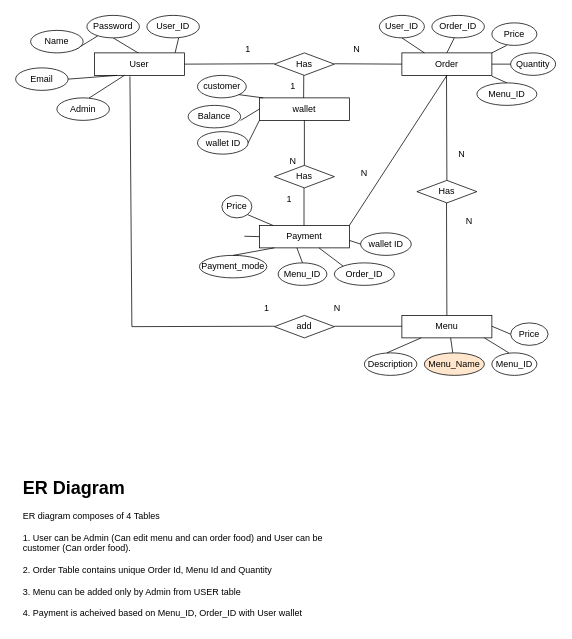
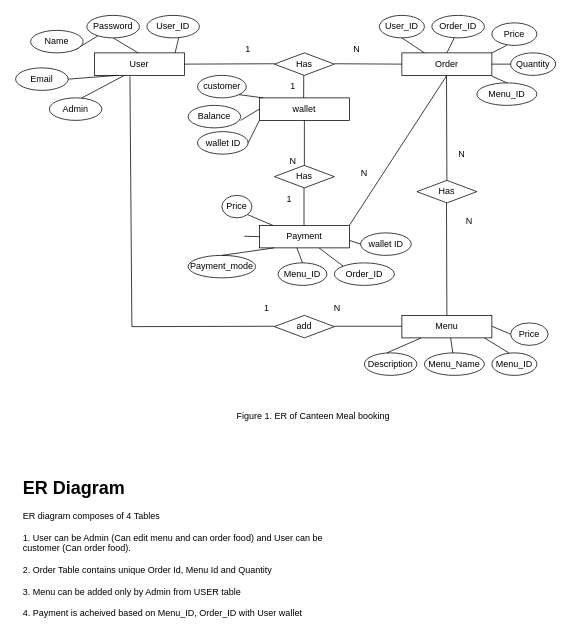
- <mxCell id="47" value="Admin" style="ellipse;whiteSpace=wrap;html=1;" parent="1" vertex="1"><mxGeometry x="75" y="130" width="70" height="30" as="geometry" /></mxCell>
+ <mxCell id="47" value="Admin" style="ellipse;whiteSpace=wrap;html=1;" parent="1" vertex="1"><mxGeometry x="65" y="130" width="70" height="30" as="geometry" /></mxCell>
- <mxCell id="58" value="Payment_mode" style="ellipse;whiteSpace=wrap;html=1;" vertex="1" parent="55"><mxGeometry x="20" y="120" width="90" height="30" as="geometry" /></mxCell>
+ <mxCell id="58" value="Payment_mode" style="ellipse;whiteSpace=wrap;html=1;" vertex="1" parent="55"><mxGeometry x="5" y="120" width="90" height="30" as="geometry" /></mxCell>
- <mxCell id="15" value="Menu_Name" style="ellipse;whiteSpace=wrap;html=1;fillColor=#ffe6cc;" parent="1" vertex="1"><mxGeometry x="565" y="470" width="80" height="30" as="geometry" /></mxCell>
+ <mxCell id="15" value="Menu_Name" style="ellipse;whiteSpace=wrap;html=1;" parent="1" vertex="1"><mxGeometry x="565" y="470" width="80" height="30" as="geometry" /></mxCell>
+ <mxCell id="79" value="Figure 1. ER of Canteen Meal booking" style="text;html=1;strokeColor=none;fillColor=none;align=center;verticalAlign=middle;whiteSpace=wrap;rounded=0;" vertex="1" parent="1"><mxGeometry x="253.75" y="530" width="326.25" height="50" as="geometry" /></mxCell>
